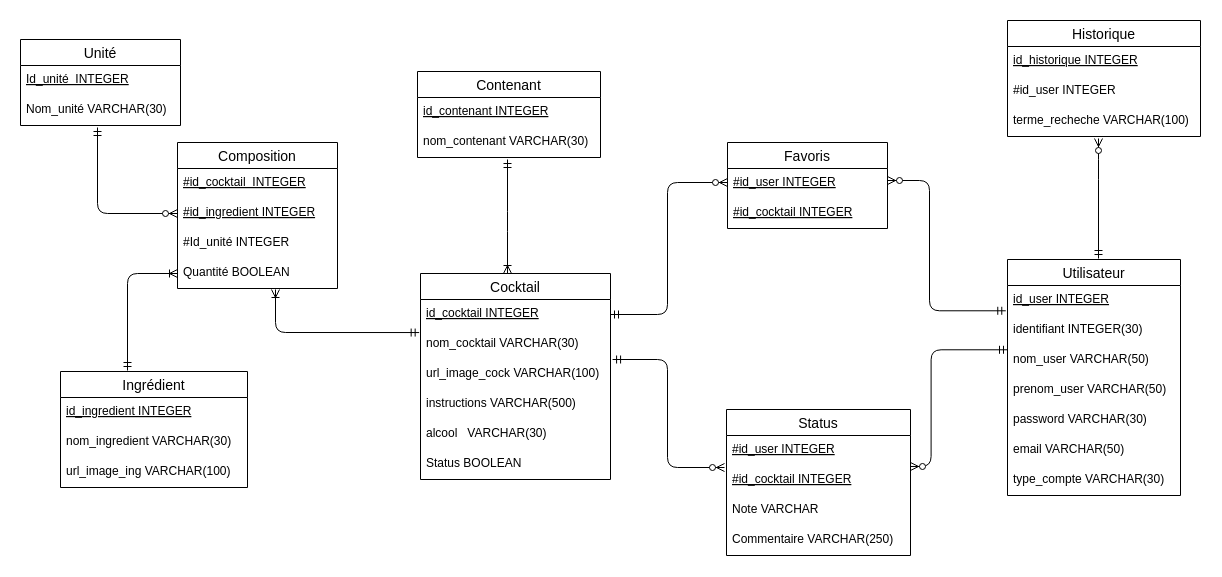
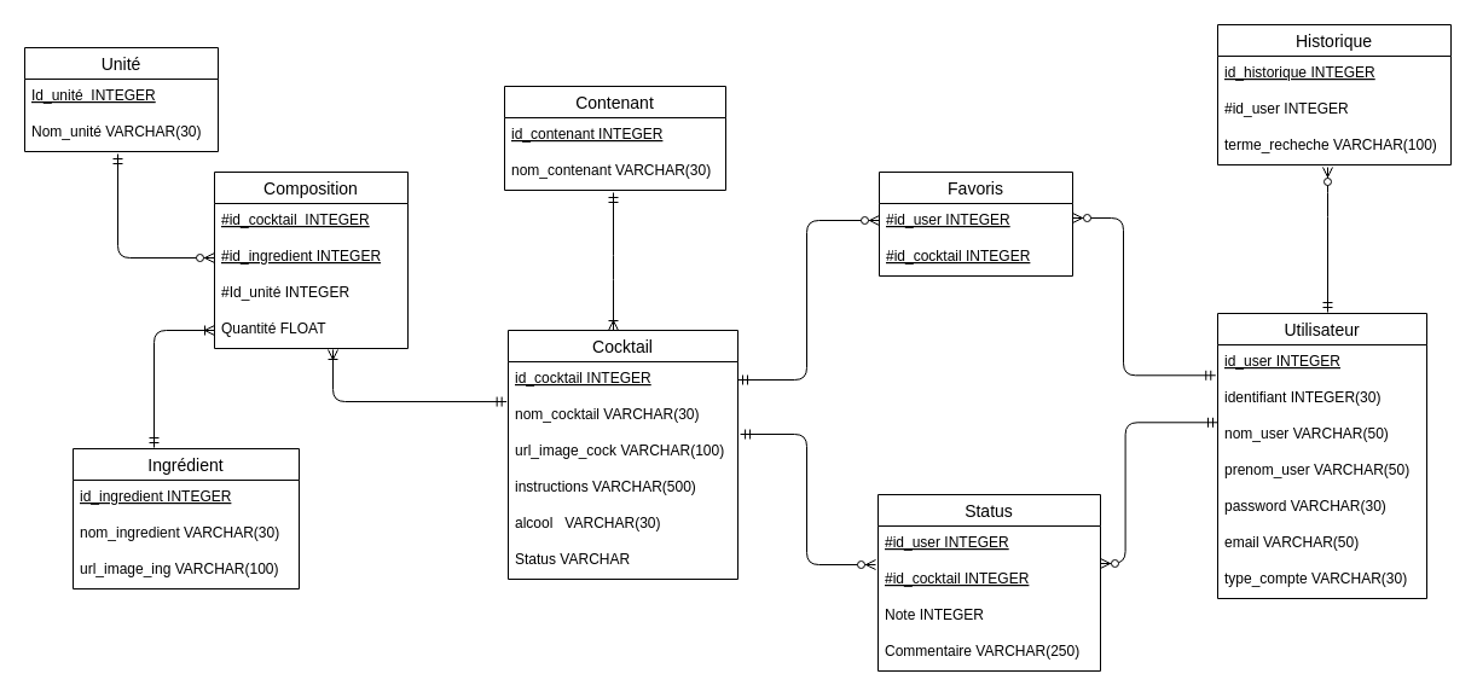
- <mxCell id="19" value="Quantité BOOLEAN" style="text;strokeColor=none;fillColor=none;spacingLeft=4;spacingRight=4;overflow=hidden;rotatable=0;points=[[0,0.5],[1,0.5]];portConstraint=eastwest;fontSize=12;fontStyle=0" parent="15" vertex="1"><mxGeometry y="116" width="160" height="30" as="geometry" /></mxCell>
+ <mxCell id="19" value="Quantité FLOAT" style="text;strokeColor=none;fillColor=none;spacingLeft=4;spacingRight=4;overflow=hidden;rotatable=0;points=[[0,0.5],[1,0.5]];portConstraint=eastwest;fontSize=12;fontStyle=0" parent="15" vertex="1"><mxGeometry y="116" width="160" height="30" as="geometry" /></mxCell>
- <mxCell id="29" value="Status BOOLEAN" style="text;strokeColor=none;fillColor=none;spacingLeft=4;spacingRight=4;overflow=hidden;rotatable=0;points=[[0,0.5],[1,0.5]];portConstraint=eastwest;fontSize=12;" vertex="1" parent="23"><mxGeometry y="176" width="190" height="30" as="geometry" /></mxCell>
+ <mxCell id="29" value="Status VARCHAR" style="text;strokeColor=none;fillColor=none;spacingLeft=4;spacingRight=4;overflow=hidden;rotatable=0;points=[[0,0.5],[1,0.5]];portConstraint=eastwest;fontSize=12;" vertex="1" parent="23"><mxGeometry y="176" width="190" height="30" as="geometry" /></mxCell>
- <mxCell id="36" value="Note VARCHAR" style="text;strokeColor=none;fillColor=none;spacingLeft=4;spacingRight=4;overflow=hidden;rotatable=0;points=[[0,0.5],[1,0.5]];portConstraint=eastwest;fontSize=12;fontStyle=0" parent="33" vertex="1"><mxGeometry y="86" width="184" height="30" as="geometry" /></mxCell>
+ <mxCell id="36" value="Note INTEGER" style="text;strokeColor=none;fillColor=none;spacingLeft=4;spacingRight=4;overflow=hidden;rotatable=0;points=[[0,0.5],[1,0.5]];portConstraint=eastwest;fontSize=12;fontStyle=0" parent="33" vertex="1"><mxGeometry y="86" width="184" height="30" as="geometry" /></mxCell>
